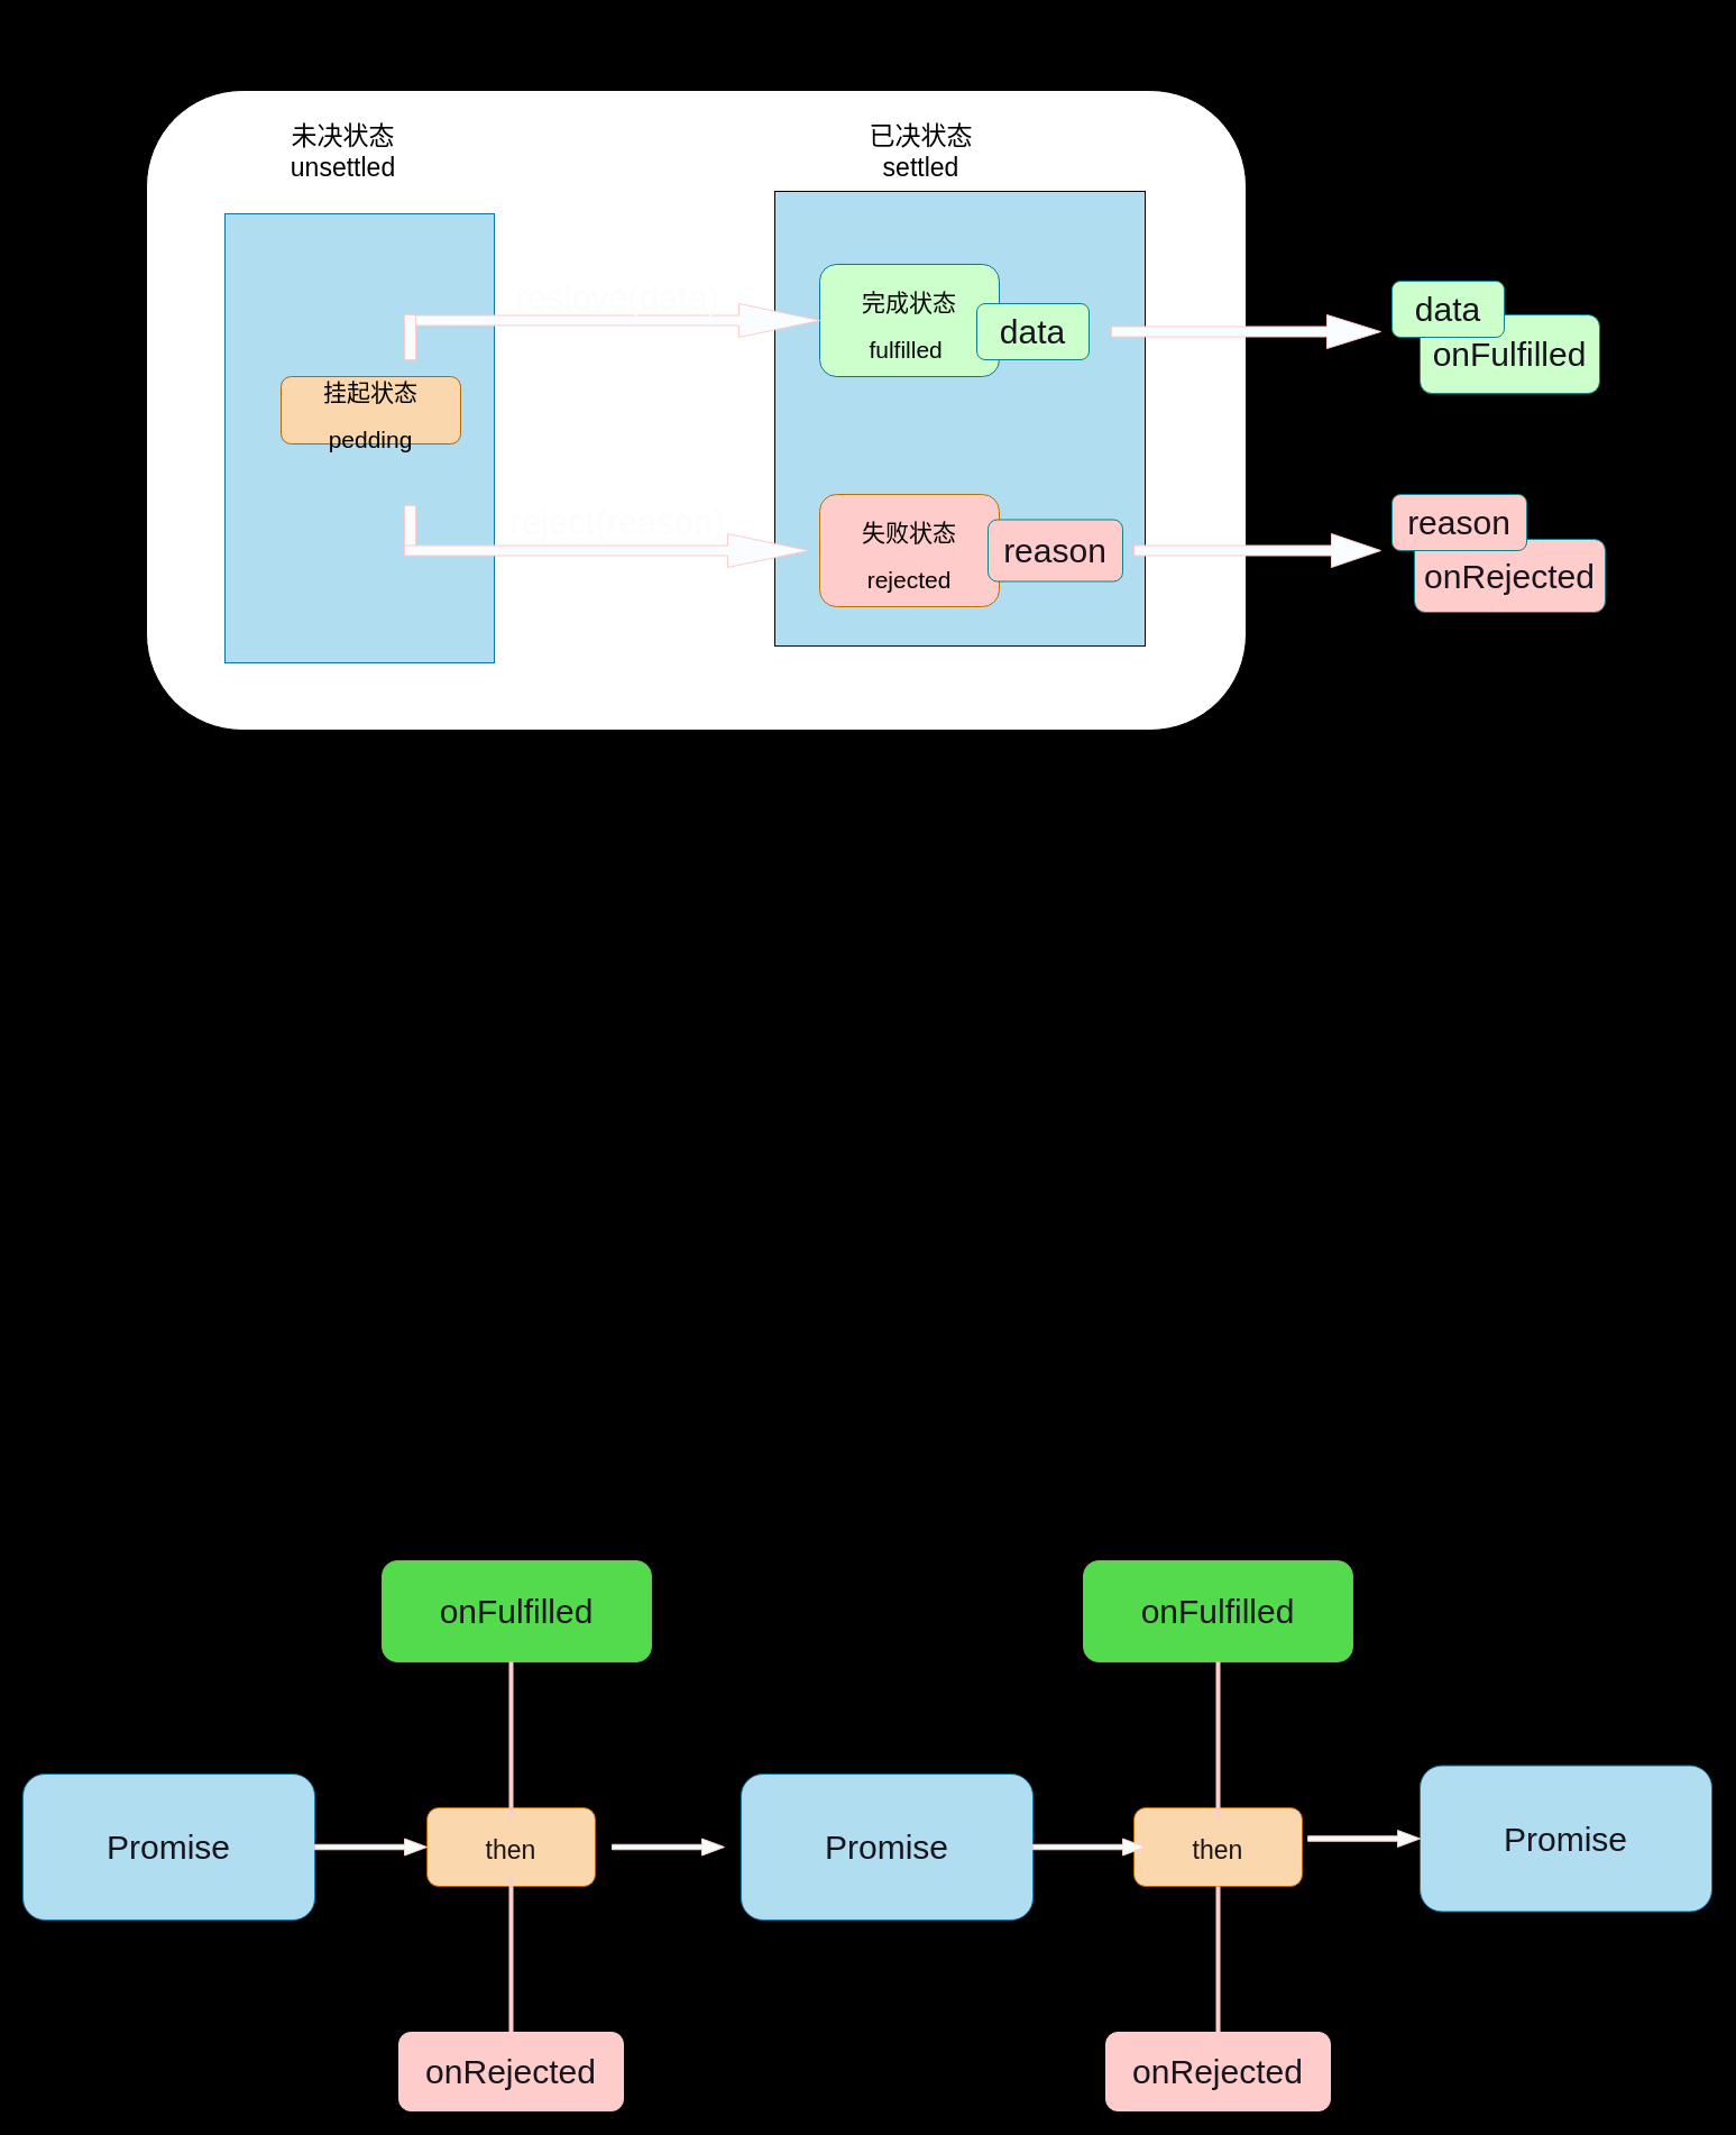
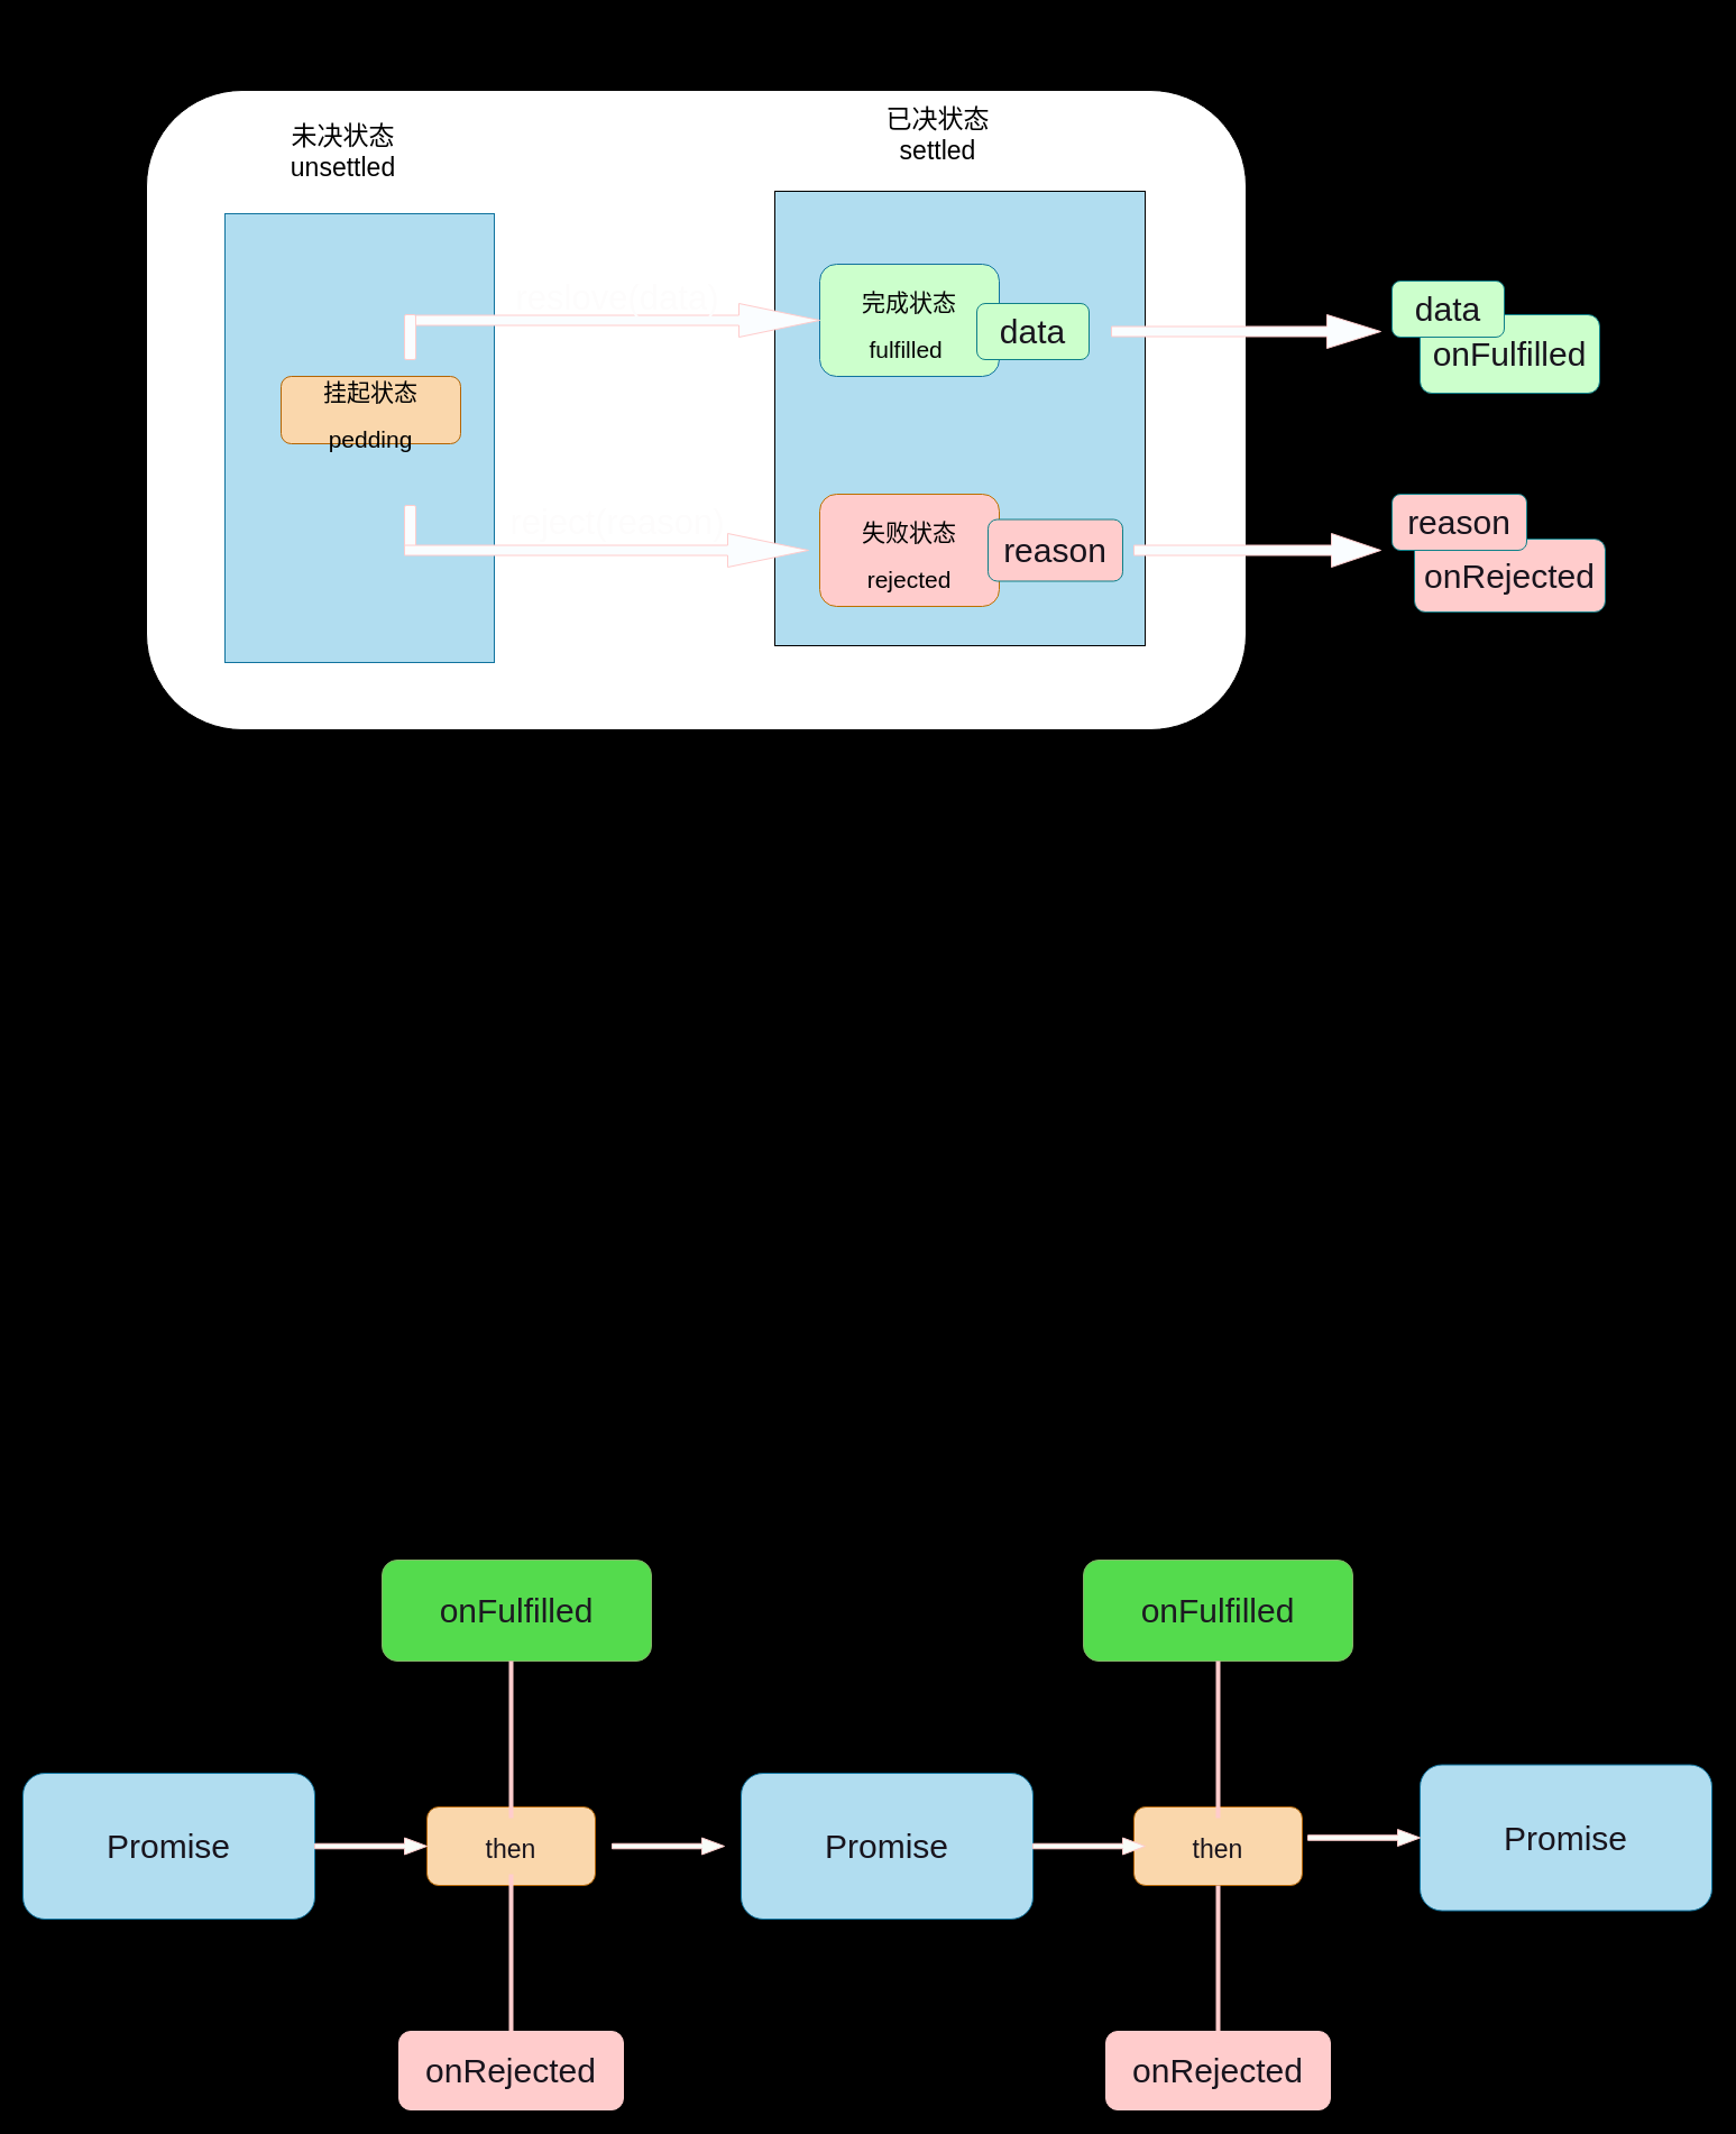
- <mxCell id="8" value="&lt;font style=&quot;font-size: 23px;&quot;&gt;已决状态&lt;br&gt;settled&lt;/font&gt;" style="text;html=1;align=center;verticalAlign=middle;resizable=0;points=[];autosize=1;strokeColor=none;fillColor=none;fontSize=21;" parent="1" vertex="1"><mxGeometry x="760" y="100" width="120" height="70" as="geometry" /></mxCell>
+ <mxCell id="8" value="&lt;font style=&quot;font-size: 23px;&quot;&gt;已决状态&lt;br&gt;settled&lt;/font&gt;" style="text;html=1;align=center;verticalAlign=middle;resizable=0;points=[];autosize=1;strokeColor=none;fillColor=none;fontSize=21;" parent="1" vertex="1"><mxGeometry x="775" y="85" width="120" height="70" as="geometry" /></mxCell>
